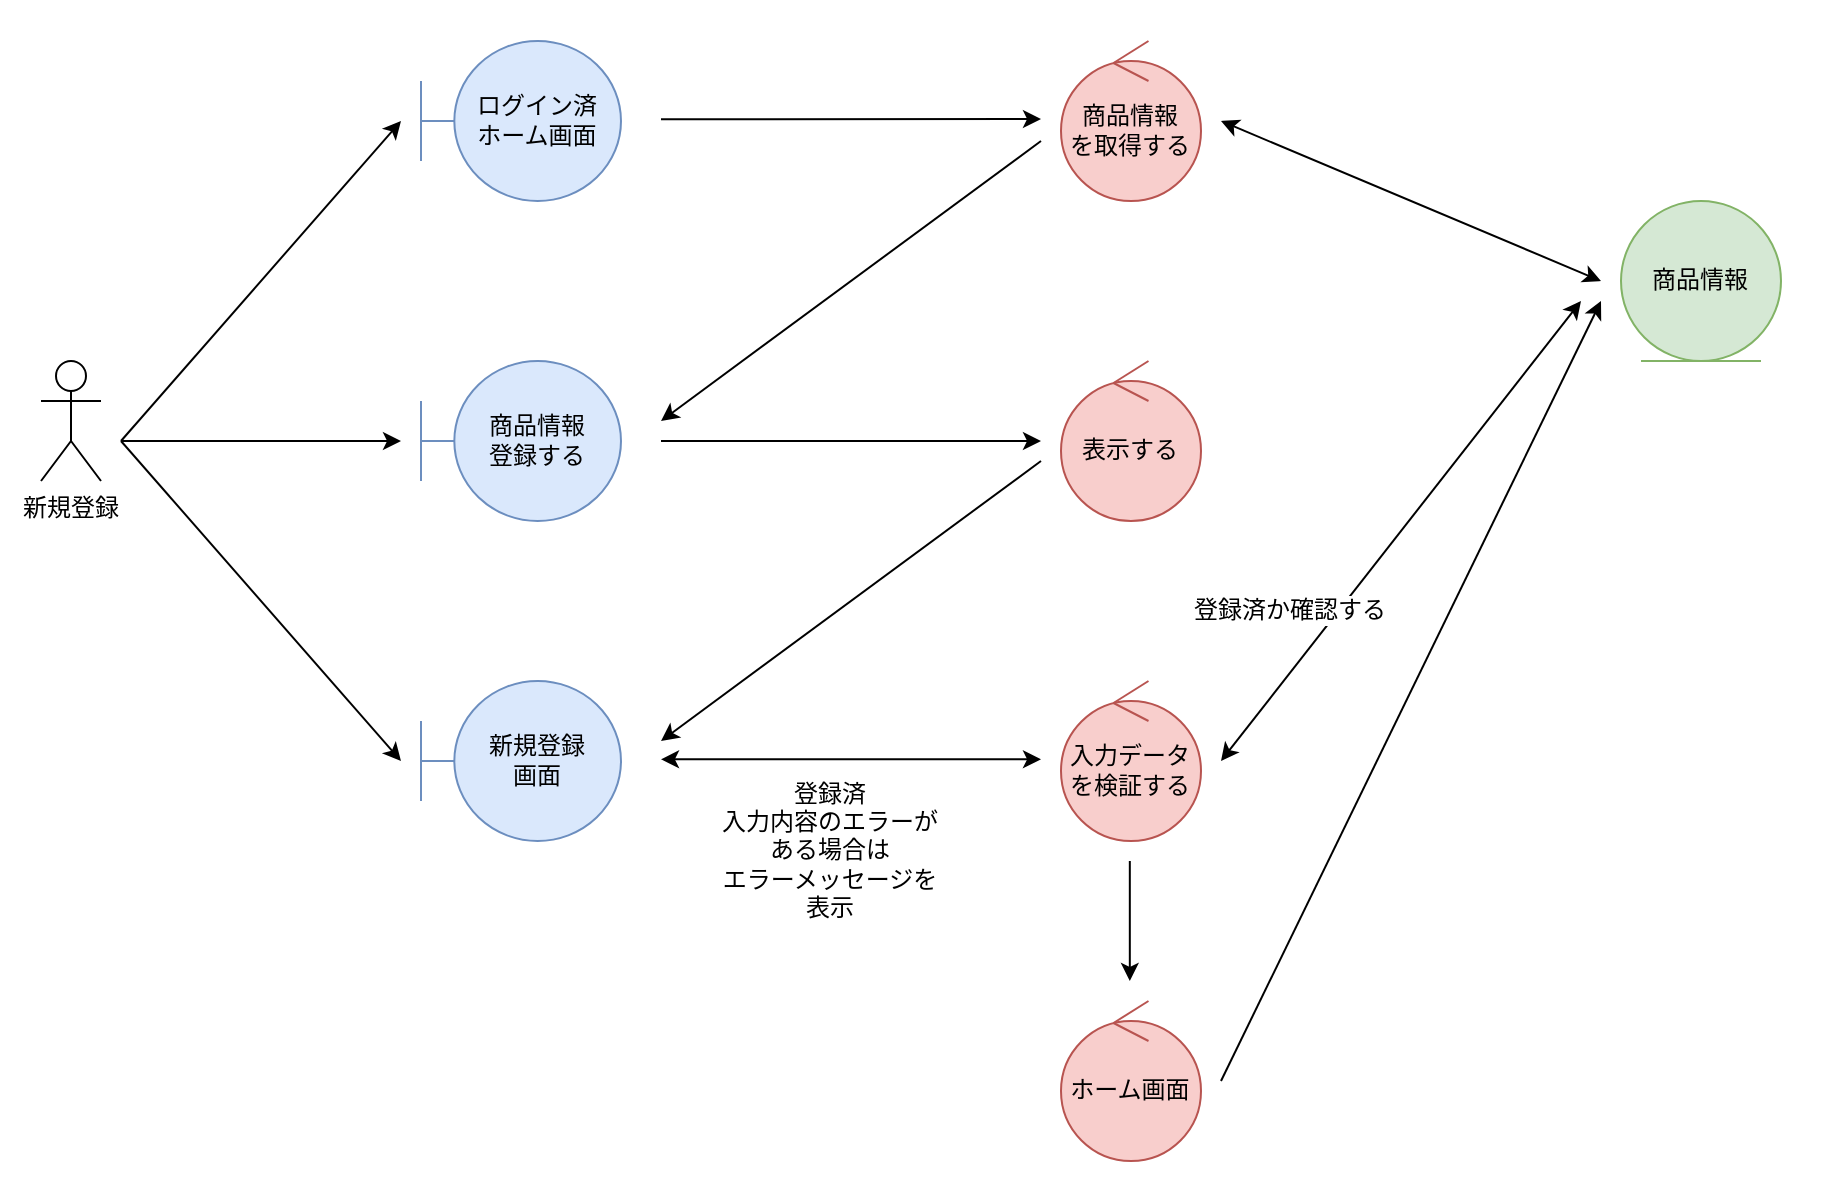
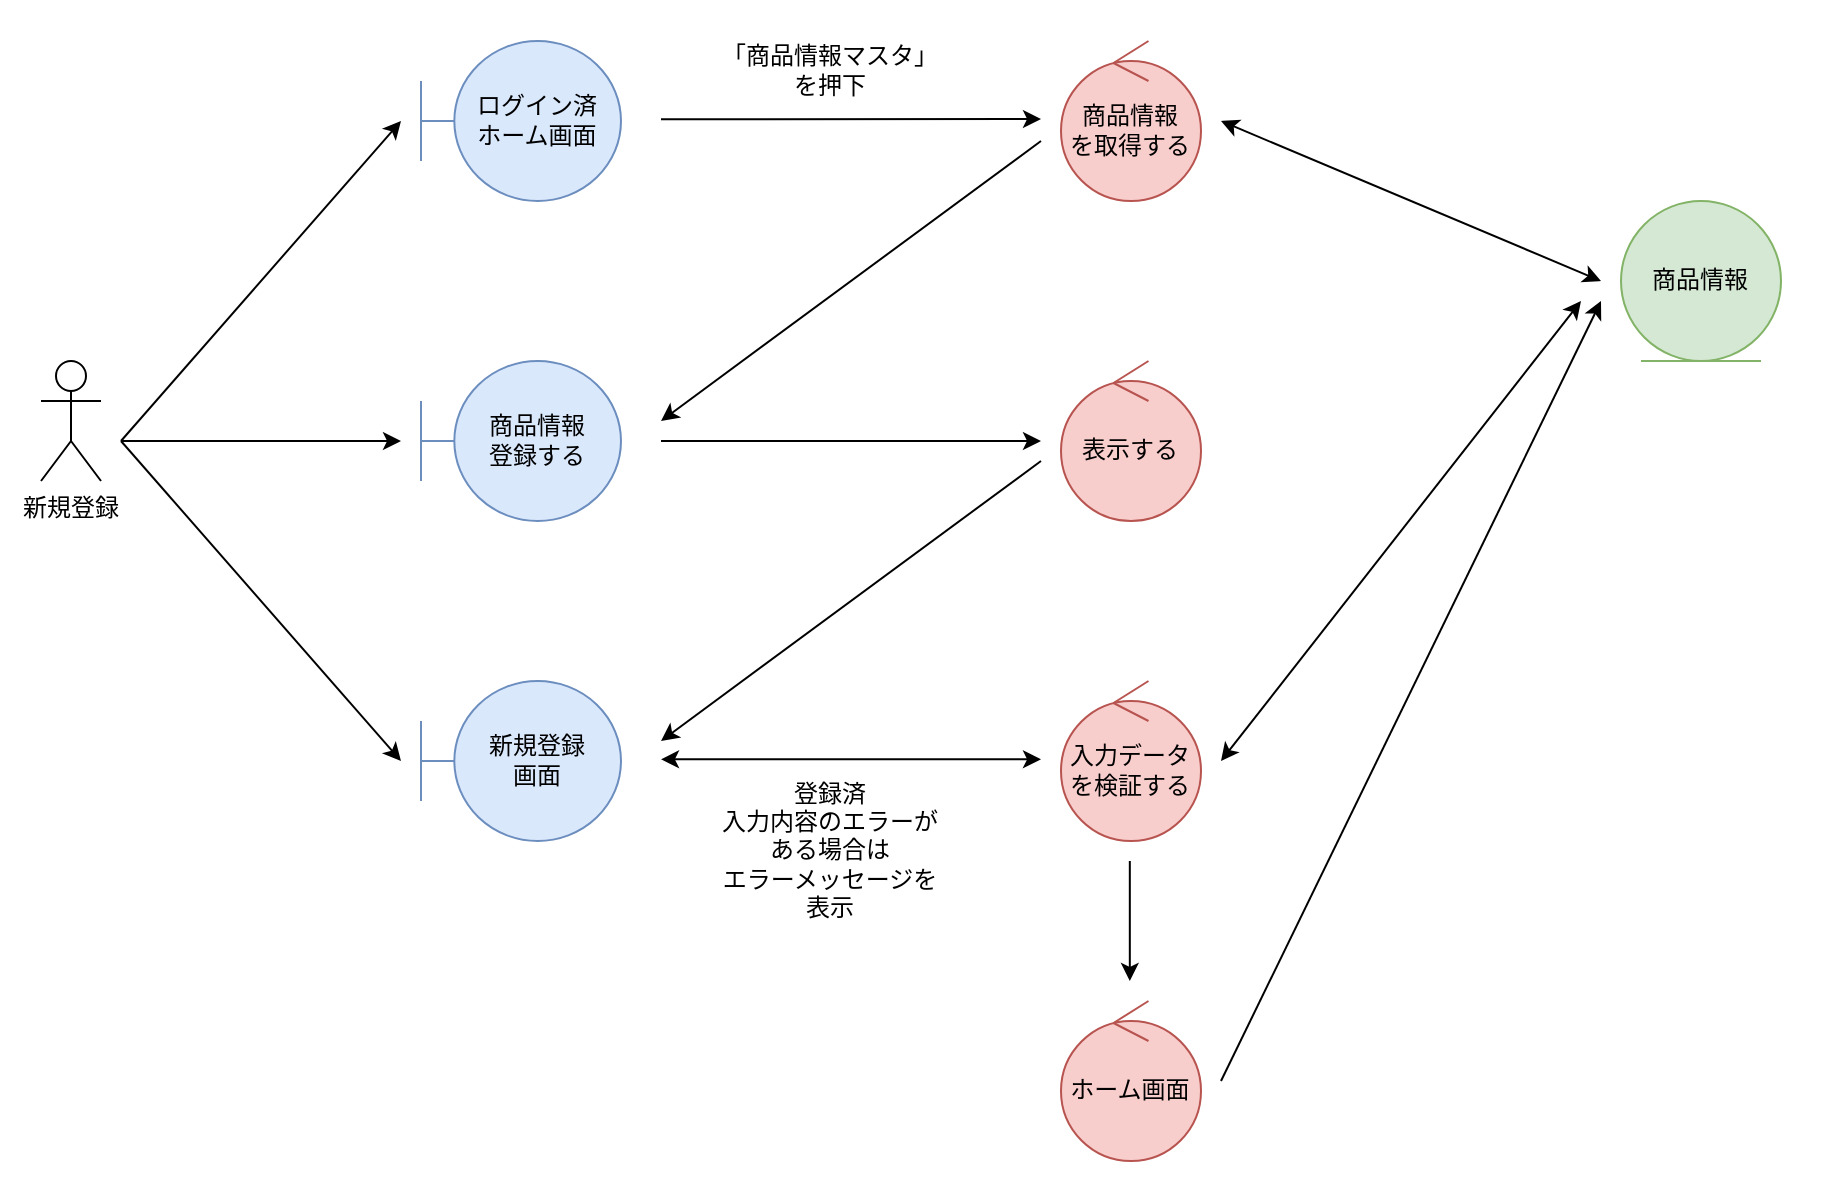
+ <mxCell id="12" value="「商品情報マスタ」&lt;br&gt;を押下" style="text;html=1;strokeColor=none;fillColor=none;align=center;verticalAlign=middle;whiteSpace=wrap;rounded=0;" parent="1" vertex="1"><mxGeometry x="360" y="20" width="110" height="30" as="geometry" /></mxCell>
- <mxCell id="24" value="登録済か確認する" style="text;html=1;strokeColor=none;fillColor=none;align=center;verticalAlign=middle;whiteSpace=wrap;rounded=0;labelBackgroundColor=default;" parent="1" vertex="1"><mxGeometry x="590" y="290" width="110" height="30" as="geometry" /></mxCell>
